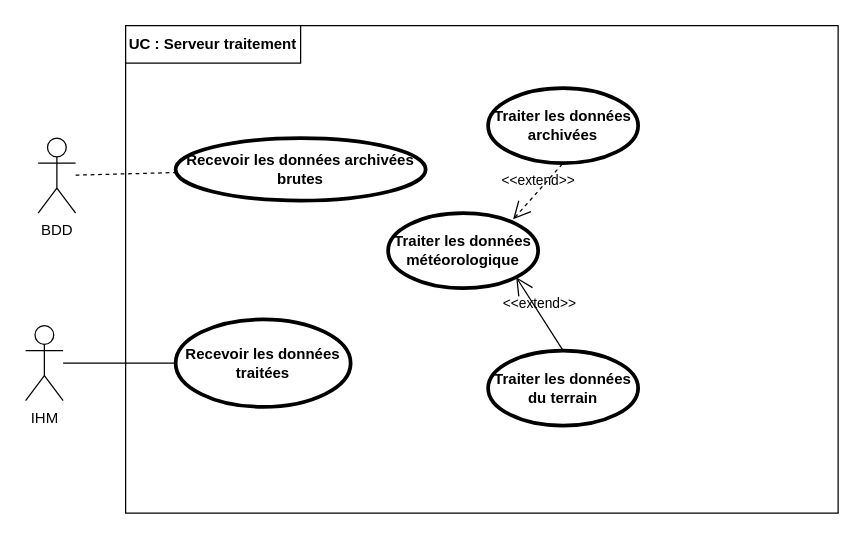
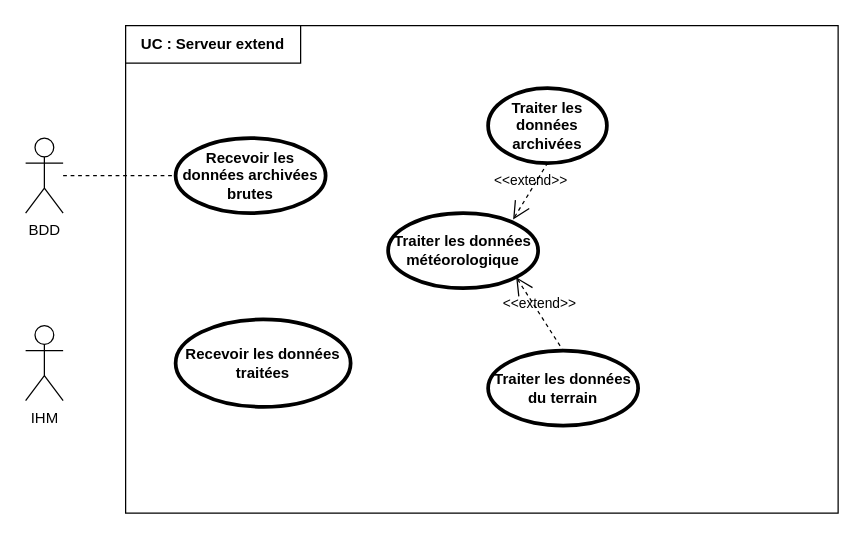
- <mxCell id="4" value="&lt;b&gt;UC : Serveur traitement&lt;/b&gt;" style="shape=partialRectangle;whiteSpace=wrap;html=1;top=0;left=0;fillColor=none;" vertex="1" parent="1"><mxGeometry x="100" y="20" width="140" height="30" as="geometry" /></mxCell>
+ <mxCell id="4" value="&lt;b&gt;UC : Serveur extend&lt;/b&gt;" style="shape=partialRectangle;whiteSpace=wrap;html=1;top=0;left=0;fillColor=none;" vertex="1" parent="1"><mxGeometry x="100" y="20" width="140" height="30" as="geometry" /></mxCell>
- <mxCell id="12" value="Traiter les données archivées" style="shape=ellipse;html=1;strokeWidth=3;fontStyle=1;whiteSpace=wrap;align=center;perimeter=ellipsePerimeter;" vertex="1" parent="1"><mxGeometry x="390" y="70" width="120" height="60" as="geometry" /></mxCell>
+ <mxCell id="12" value="Traiter les données archivées" style="shape=ellipse;html=1;strokeWidth=3;fontStyle=1;whiteSpace=wrap;align=center;perimeter=ellipsePerimeter;" vertex="1" parent="1"><mxGeometry x="390" y="70" width="95" height="60" as="geometry" /></mxCell>
- <mxCell id="9" value="Recevoir les données archivées brutes" style="shape=ellipse;html=1;strokeWidth=3;fontStyle=1;whiteSpace=wrap;align=center;perimeter=ellipsePerimeter;" vertex="1" parent="1"><mxGeometry x="140" y="110" width="200" height="50" as="geometry" /></mxCell>
+ <mxCell id="9" value="Recevoir les données archivées brutes" style="shape=ellipse;html=1;strokeWidth=3;fontStyle=1;whiteSpace=wrap;align=center;perimeter=ellipsePerimeter;" vertex="1" parent="1"><mxGeometry x="140" y="110" width="120" height="60" as="geometry" /></mxCell>
- <mxCell id="3" value="BDD" style="shape=umlActor;verticalLabelPosition=bottom;verticalAlign=top;html=1;outlineConnect=0;" vertex="1" parent="1"><mxGeometry x="30" y="110" width="30" height="60" as="geometry" /></mxCell>
+ <mxCell id="3" value="BDD" style="shape=umlActor;verticalLabelPosition=bottom;verticalAlign=top;html=1;outlineConnect=0;" vertex="1" parent="1"><mxGeometry x="20" y="110" width="30" height="60" as="geometry" /></mxCell>
- <mxCell id="8" value="&amp;lt;&amp;lt;extend&amp;gt;&amp;gt;" style="edgeStyle=none;html=1;startArrow=open;endArrow=none;startSize=12;verticalAlign=bottom;dashed=0;labelBackgroundColor=none;rounded=0;entryX=0.5;entryY=0;entryDx=0;entryDy=0;exitX=1;exitY=1;exitDx=0;exitDy=0;" edge="1" parent="1" source="13" target="14"><mxGeometry width="160" relative="1" as="geometry"><mxPoint x="410" y="255" as="sourcePoint" /><mxPoint x="497.574" y="301.716" as="targetPoint" /></mxGeometry></mxCell>
+ <mxCell id="8" value="&amp;lt;&amp;lt;extend&amp;gt;&amp;gt;" style="edgeStyle=none;html=1;startArrow=open;endArrow=none;startSize=12;verticalAlign=bottom;dashed=1;labelBackgroundColor=none;rounded=0;entryX=0.5;entryY=0;entryDx=0;entryDy=0;exitX=1;exitY=1;exitDx=0;exitDy=0;" edge="1" parent="1" source="13" target="14"><mxGeometry width="160" relative="1" as="geometry"><mxPoint x="410" y="255" as="sourcePoint" /><mxPoint x="497.574" y="301.716" as="targetPoint" /></mxGeometry></mxCell>
- <mxCell id="6" value="" style="endArrow=none;html=1;rounded=0;exitX=0;exitY=0.5;exitDx=0;exitDy=0;" edge="1" parent="1" source="11" target="5"><mxGeometry width="50" height="50" relative="1" as="geometry"><mxPoint x="135" y="340" as="sourcePoint" /><mxPoint x="400" y="170" as="targetPoint" /></mxGeometry></mxCell>
